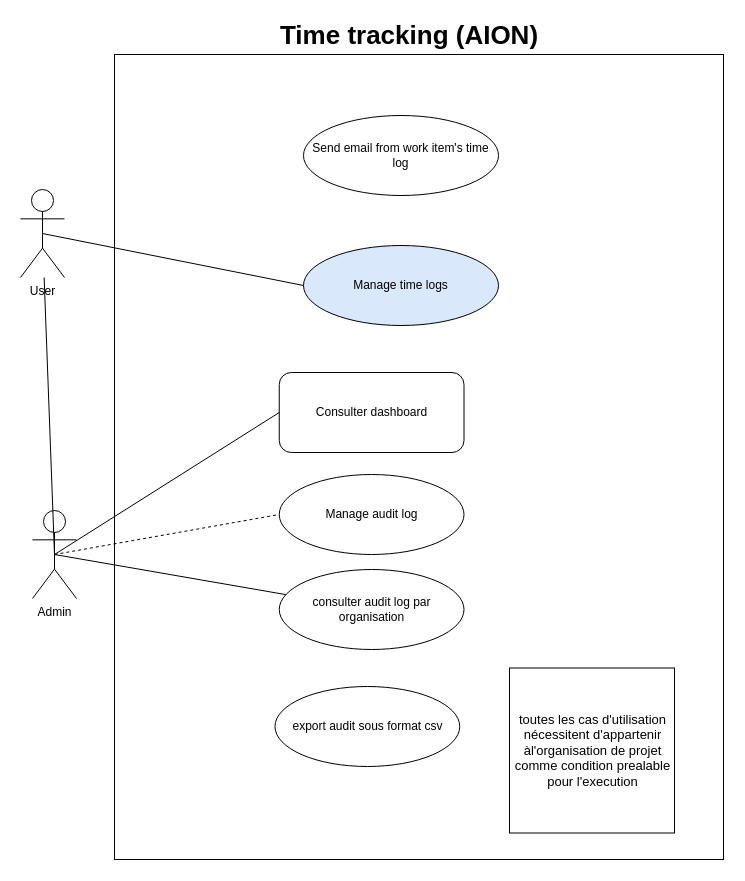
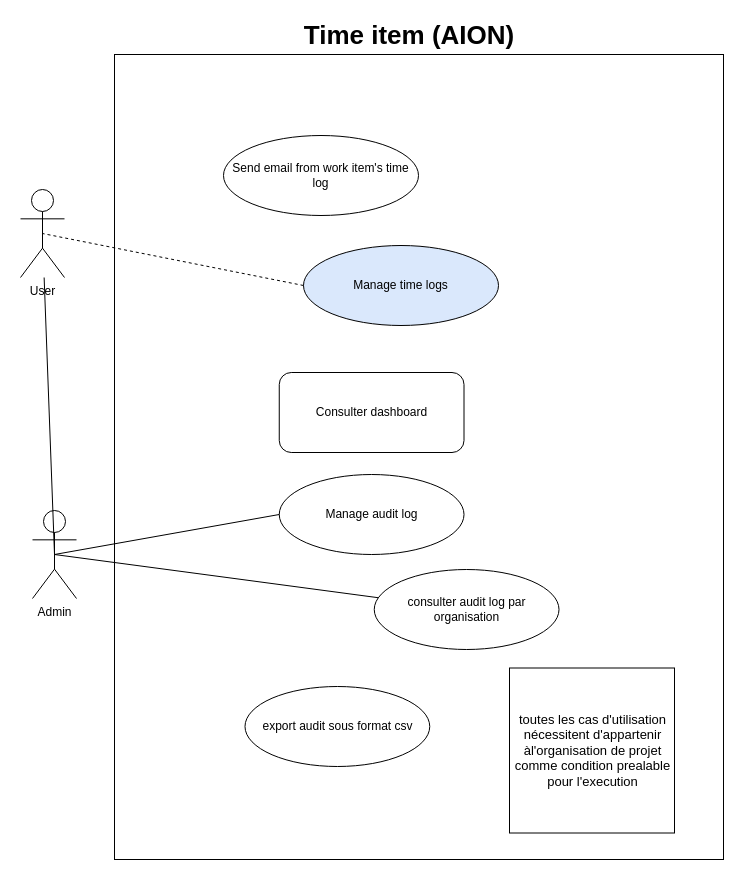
- <mxCell id="10" value="&lt;b&gt;&lt;font style=&quot;font-size: 26px;&quot;&gt;Time tracking (AION)&lt;/font&gt;&lt;/b&gt;" style="text;html=1;strokeColor=none;fillColor=none;align=center;verticalAlign=middle;whiteSpace=wrap;rounded=0;" parent="1" vertex="1"><mxGeometry x="242.5" y="20" width="332" height="30" as="geometry" /></mxCell>
+ <mxCell id="10" value="&lt;b&gt;&lt;font style=&quot;font-size: 26px;&quot;&gt;Time item (AION)&lt;/font&gt;&lt;/b&gt;" style="text;html=1;strokeColor=none;fillColor=none;align=center;verticalAlign=middle;whiteSpace=wrap;rounded=0;" parent="1" vertex="1"><mxGeometry x="242.5" y="20" width="332" height="30" as="geometry" /></mxCell>
- <mxCell id="5" value="Send email from work item's time log" style="ellipse;whiteSpace=wrap;html=1;" parent="1" vertex="1"><mxGeometry x="303" y="115" width="195" height="80" as="geometry" /></mxCell>
+ <mxCell id="5" value="Send email from work item's time log" style="ellipse;whiteSpace=wrap;html=1;" parent="1" vertex="1"><mxGeometry x="223" y="135" width="195" height="80" as="geometry" /></mxCell>
- <mxCell id="18" value="" style="endArrow=none;html=1;rounded=0;exitX=0;exitY=0.5;exitDx=0;exitDy=0;entryX=0.5;entryY=0.5;entryDx=0;entryDy=0;entryPerimeter=0;" edge="1" parent="1" source="17" target="2"><mxGeometry width="50" height="50" relative="1" as="geometry"><mxPoint x="559" y="297" as="sourcePoint" /><mxPoint x="609" y="247" as="targetPoint" /></mxGeometry></mxCell>
+ <mxCell id="18" value="" style="endArrow=none;html=1;rounded=0;exitX=0;exitY=0.5;exitDx=0;exitDy=0;entryX=0.5;entryY=0.5;entryDx=0;entryDy=0;entryPerimeter=0;dashed=1;" edge="1" parent="1" source="17" target="2"><mxGeometry width="50" height="50" relative="1" as="geometry"><mxPoint x="559" y="297" as="sourcePoint" /><mxPoint x="609" y="247" as="targetPoint" /></mxGeometry></mxCell>
- <mxCell id="11" value="" style="endArrow=none;html=1;rounded=0;exitX=0.5;exitY=0.5;exitDx=0;exitDy=0;exitPerimeter=0;entryX=0;entryY=0.5;entryDx=0;entryDy=0;" parent="1" source="3" target="6" edge="1"><mxGeometry width="50" height="50" relative="1" as="geometry"><mxPoint x="373" y="507" as="sourcePoint" /><mxPoint x="423" y="457" as="targetPoint" /></mxGeometry></mxCell>
- <mxCell id="12" value="" style="endArrow=none;html=1;rounded=0;exitX=0.5;exitY=0.5;exitDx=0;exitDy=0;exitPerimeter=0;entryX=0;entryY=0.5;entryDx=0;entryDy=0;dashed=1;" parent="1" source="3" target="7" edge="1"><mxGeometry width="50" height="50" relative="1" as="geometry"><mxPoint x="373" y="507" as="sourcePoint" /><mxPoint x="423" y="457" as="targetPoint" /></mxGeometry></mxCell>
+ <mxCell id="12" value="" style="endArrow=none;html=1;rounded=0;exitX=0.5;exitY=0.5;exitDx=0;exitDy=0;exitPerimeter=0;entryX=0;entryY=0.5;entryDx=0;entryDy=0;" parent="1" source="3" target="7" edge="1"><mxGeometry width="50" height="50" relative="1" as="geometry"><mxPoint x="373" y="507" as="sourcePoint" /><mxPoint x="423" y="457" as="targetPoint" /></mxGeometry></mxCell>
- <mxCell id="8" value="consulter audit log par organisation" style="ellipse;whiteSpace=wrap;html=1;" parent="1" vertex="1"><mxGeometry x="278.75" y="569" width="184.75" height="80" as="geometry" /></mxCell>
+ <mxCell id="8" value="consulter audit log par organisation" style="ellipse;whiteSpace=wrap;html=1;" parent="1" vertex="1"><mxGeometry x="373.75" y="569" width="184.75" height="80" as="geometry" /></mxCell>
- <mxCell id="9" value="export audit sous format csv" style="ellipse;whiteSpace=wrap;html=1;" parent="1" vertex="1"><mxGeometry x="274.5" y="686" width="184.75" height="80" as="geometry" /></mxCell>
+ <mxCell id="9" value="export audit sous format csv" style="ellipse;whiteSpace=wrap;html=1;" parent="1" vertex="1"><mxGeometry x="244.5" y="686" width="184.75" height="80" as="geometry" /></mxCell>
